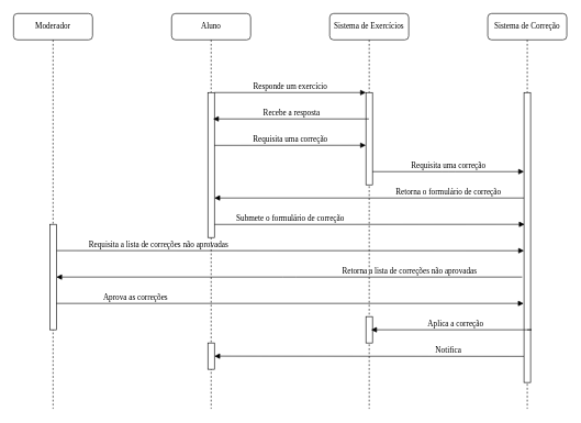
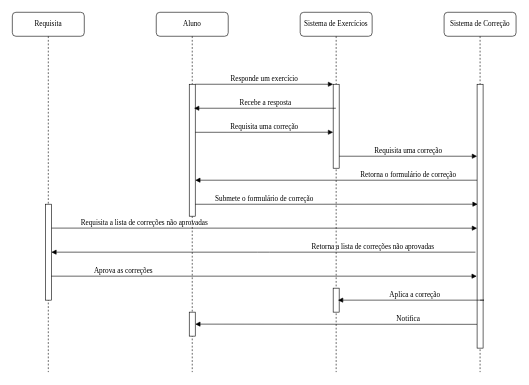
- <mxCell id="17" value="Moderador" style="shape=umlLifeline;perimeter=lifelinePerimeter;whiteSpace=wrap;html=1;container=1;collapsible=0;recursiveResize=0;outlineConnect=0;rounded=1;shadow=0;comic=0;labelBackgroundColor=none;strokeWidth=1;fontFamily=Verdana;fontSize=12;align=center;" vertex="1" parent="1"><mxGeometry x="20" y="20" width="120" height="600" as="geometry" /></mxCell>
+ <mxCell id="17" value="Requisita" style="shape=umlLifeline;perimeter=lifelinePerimeter;whiteSpace=wrap;html=1;container=1;collapsible=0;recursiveResize=0;outlineConnect=0;rounded=1;shadow=0;comic=0;labelBackgroundColor=none;strokeWidth=1;fontFamily=Verdana;fontSize=12;align=center;" vertex="1" parent="1"><mxGeometry x="20" y="20" width="120" height="600" as="geometry" /></mxCell>
